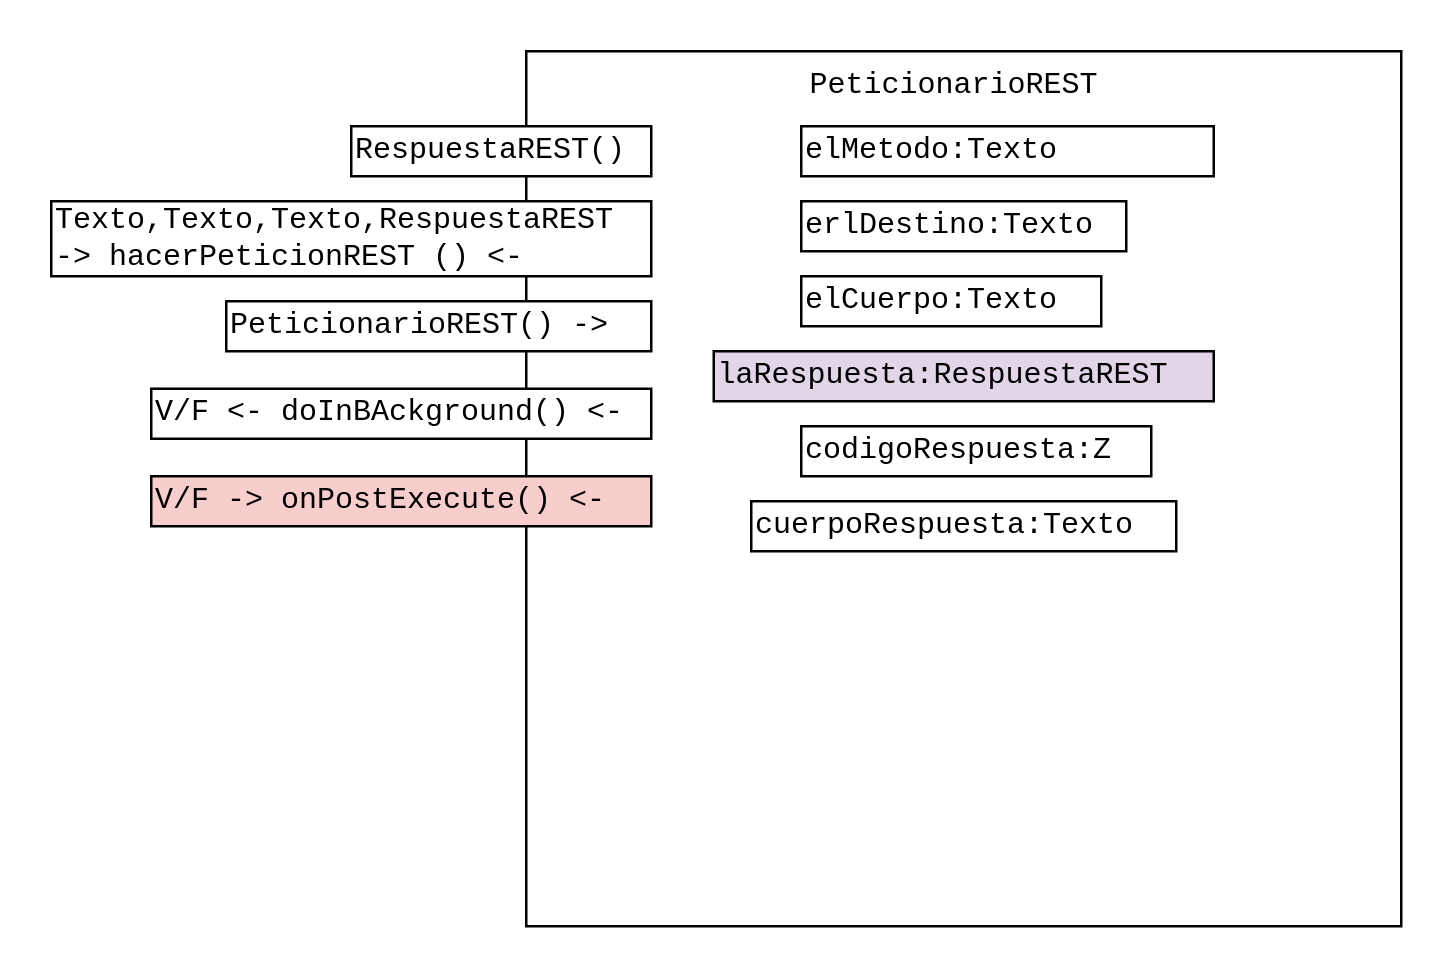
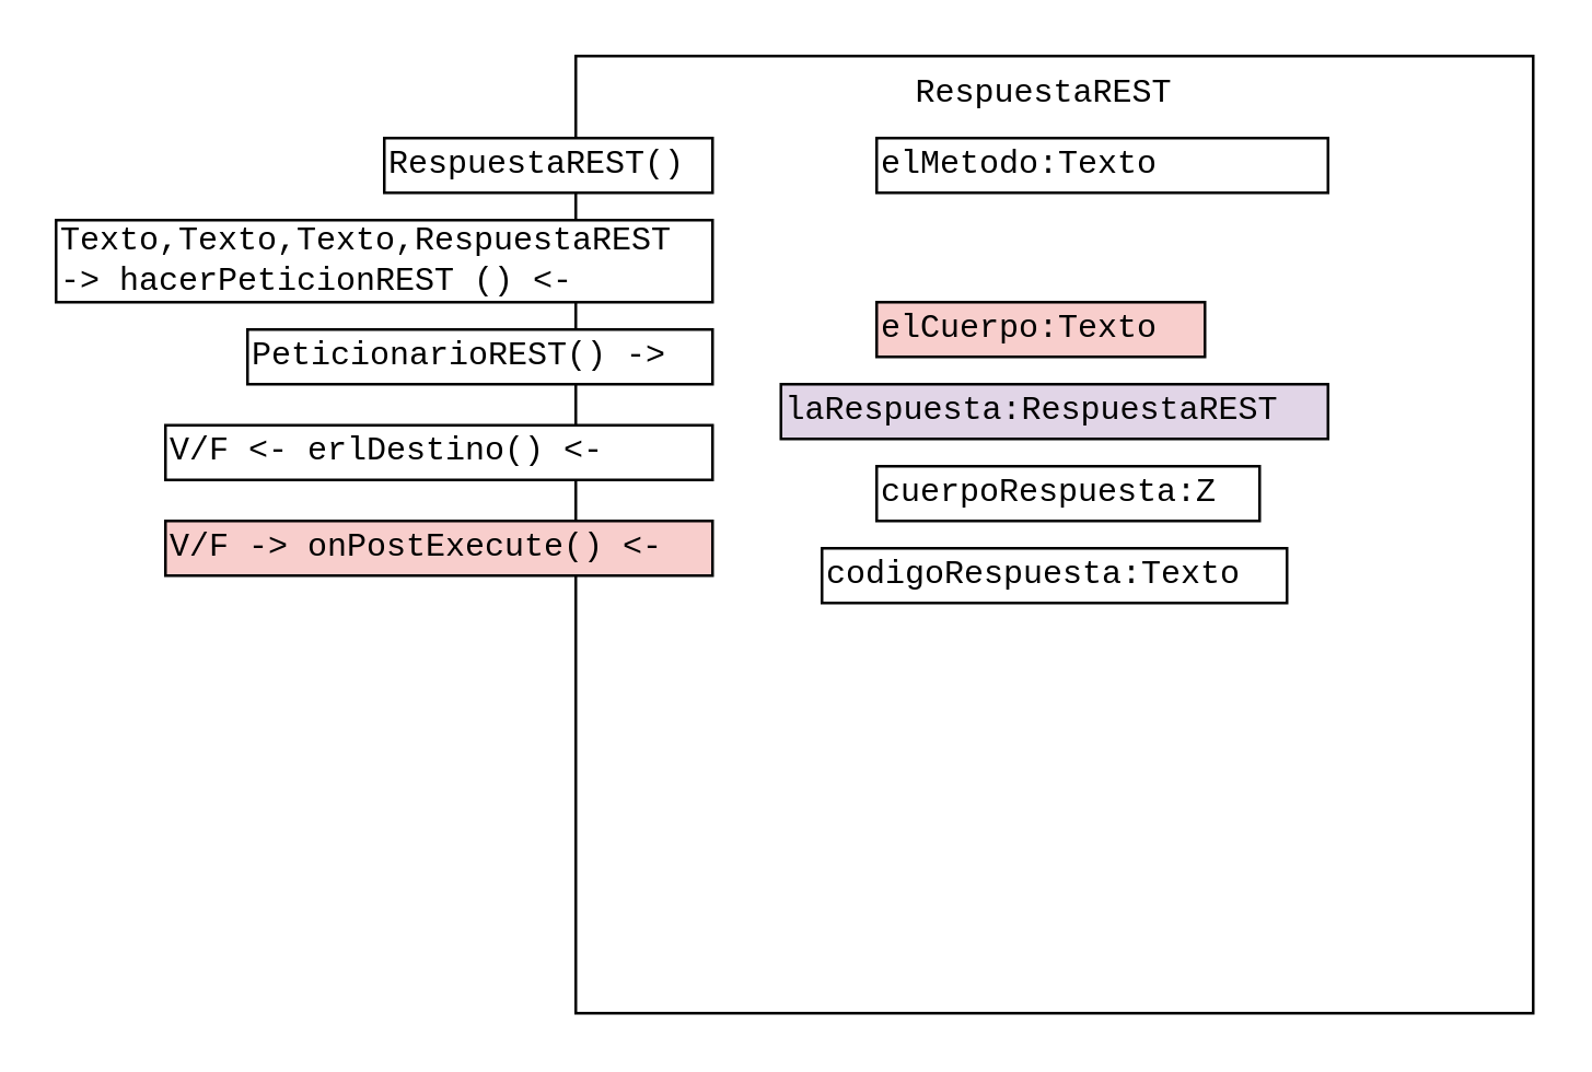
- <mxCell id="2" value="PeticionarioREST&amp;nbsp;" style="whiteSpace=wrap;html=1;aspect=fixed;fontFamily=Courier New;align=center;verticalAlign=top;" vertex="1" parent="1"><mxGeometry x="210" y="20" width="350" height="350" as="geometry" /></mxCell>
+ <mxCell id="2" value="RespuestaREST&amp;nbsp;" style="whiteSpace=wrap;html=1;aspect=fixed;fontFamily=Courier New;align=center;verticalAlign=top;" vertex="1" parent="1"><mxGeometry x="210" y="20" width="350" height="350" as="geometry" /></mxCell>
- <mxCell id="5" value="erlDestino:Texto" style="rounded=0;whiteSpace=wrap;html=1;autosize=1;fontFamily=Courier New;align=left;" vertex="1" parent="1"><mxGeometry x="320" y="80" width="130" height="20" as="geometry" /></mxCell>
- <mxCell id="6" value="elCuerpo:Texto" style="rounded=0;whiteSpace=wrap;html=1;autosize=1;fontFamily=Courier New;align=left;" vertex="1" parent="1"><mxGeometry x="320" y="110" width="120" height="20" as="geometry" /></mxCell>
+ <mxCell id="6" value="elCuerpo:Texto" style="rounded=0;whiteSpace=wrap;html=1;autosize=1;fontFamily=Courier New;align=left;fillColor=#f8cecc;" vertex="1" parent="1"><mxGeometry x="320" y="110" width="120" height="20" as="geometry" /></mxCell>
- <mxCell id="12" value="V/F &amp;lt;- doInBAckground() &amp;lt;-" style="rounded=0;whiteSpace=wrap;html=1;autosize=1;fontFamily=Courier New;align=left;" vertex="1" parent="1"><mxGeometry x="60" y="155" width="200" height="20" as="geometry" /></mxCell>
+ <mxCell id="12" value="V/F &amp;lt;- erlDestino() &amp;lt;-" style="rounded=0;whiteSpace=wrap;html=1;autosize=1;fontFamily=Courier New;align=left;" vertex="1" parent="1"><mxGeometry x="60" y="155" width="200" height="20" as="geometry" /></mxCell>
- <mxCell id="8" value="codigoRespuesta:Z" style="rounded=0;whiteSpace=wrap;html=1;autosize=1;fontFamily=Courier New;align=left;" vertex="1" parent="1"><mxGeometry x="320" y="170" width="140" height="20" as="geometry" /></mxCell>
+ <mxCell id="8" value="cuerpoRespuesta:Z" style="rounded=0;whiteSpace=wrap;html=1;autosize=1;fontFamily=Courier New;align=left;" vertex="1" parent="1"><mxGeometry x="320" y="170" width="140" height="20" as="geometry" /></mxCell>
- <mxCell id="9" value="cuerpoRespuesta:Texto" style="rounded=0;whiteSpace=wrap;html=1;autosize=1;fontFamily=Courier New;align=left;" vertex="1" parent="1"><mxGeometry x="300" y="200" width="170" height="20" as="geometry" /></mxCell>
+ <mxCell id="9" value="codigoRespuesta:Texto" style="rounded=0;whiteSpace=wrap;html=1;autosize=1;fontFamily=Courier New;align=left;" vertex="1" parent="1"><mxGeometry x="300" y="200" width="170" height="20" as="geometry" /></mxCell>
